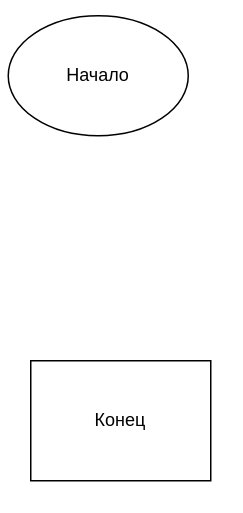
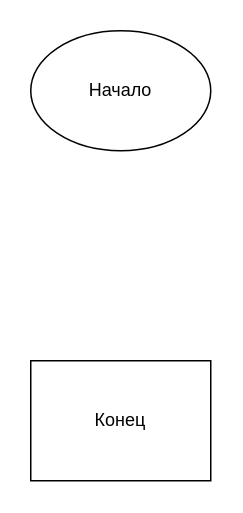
- <mxCell id="2" value="Начало" style="ellipse;whiteSpace=wrap;html=1;" vertex="1" parent="1"><mxGeometry x="5" y="10" width="120" height="80" as="geometry" /></mxCell>
+ <mxCell id="2" value="Начало" style="ellipse;whiteSpace=wrap;html=1;" vertex="1" parent="1"><mxGeometry x="20" y="20" width="120" height="80" as="geometry" /></mxCell>
